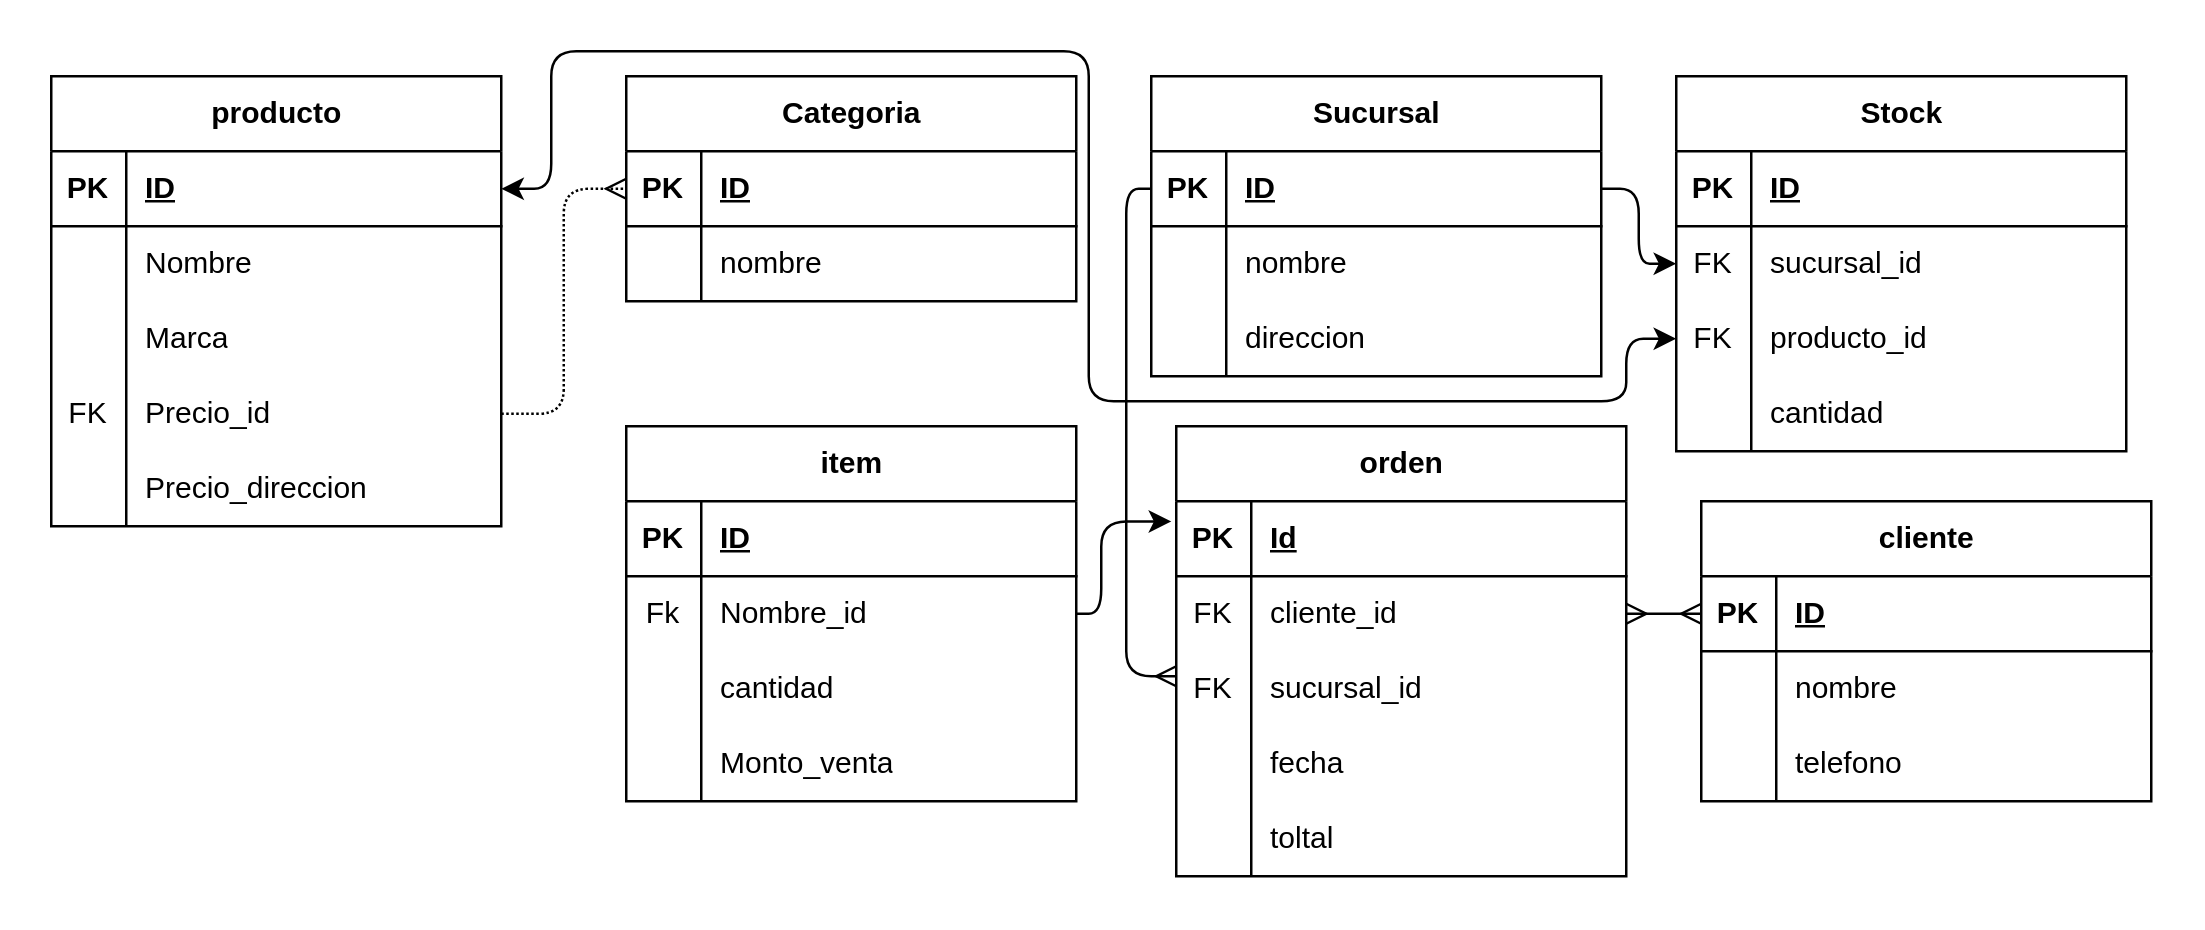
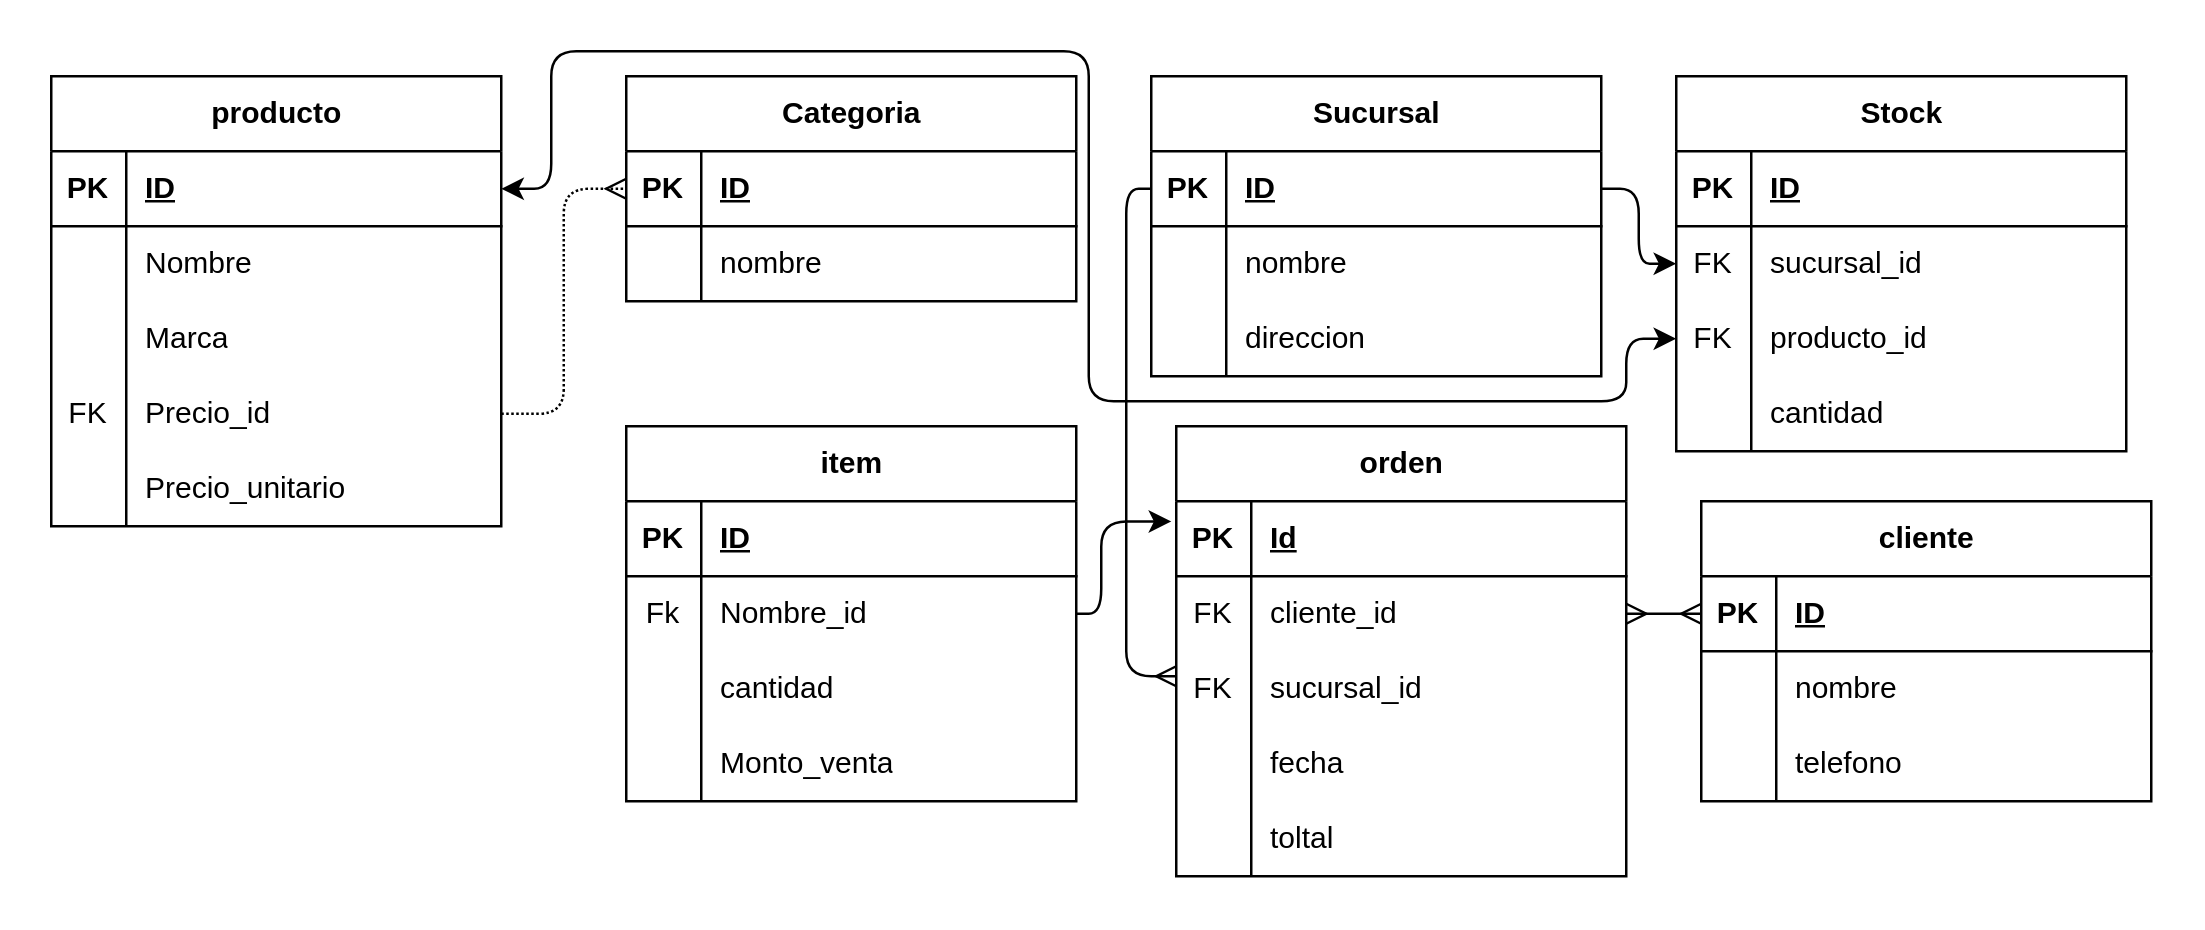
- <mxCell id="24" value="Precio_direccion" style="shape=partialRectangle;connectable=0;fillColor=none;top=0;left=0;bottom=0;right=0;align=left;spacingLeft=6;overflow=hidden;whiteSpace=wrap;html=1;" parent="22" vertex="1"><mxGeometry x="30" width="150" height="30" as="geometry"><mxRectangle width="150" height="30" as="alternateBounds" /></mxGeometry></mxCell>
+ <mxCell id="24" value="Precio_unitario" style="shape=partialRectangle;connectable=0;fillColor=none;top=0;left=0;bottom=0;right=0;align=left;spacingLeft=6;overflow=hidden;whiteSpace=wrap;html=1;" parent="22" vertex="1"><mxGeometry x="30" width="150" height="30" as="geometry"><mxRectangle width="150" height="30" as="alternateBounds" /></mxGeometry></mxCell>
